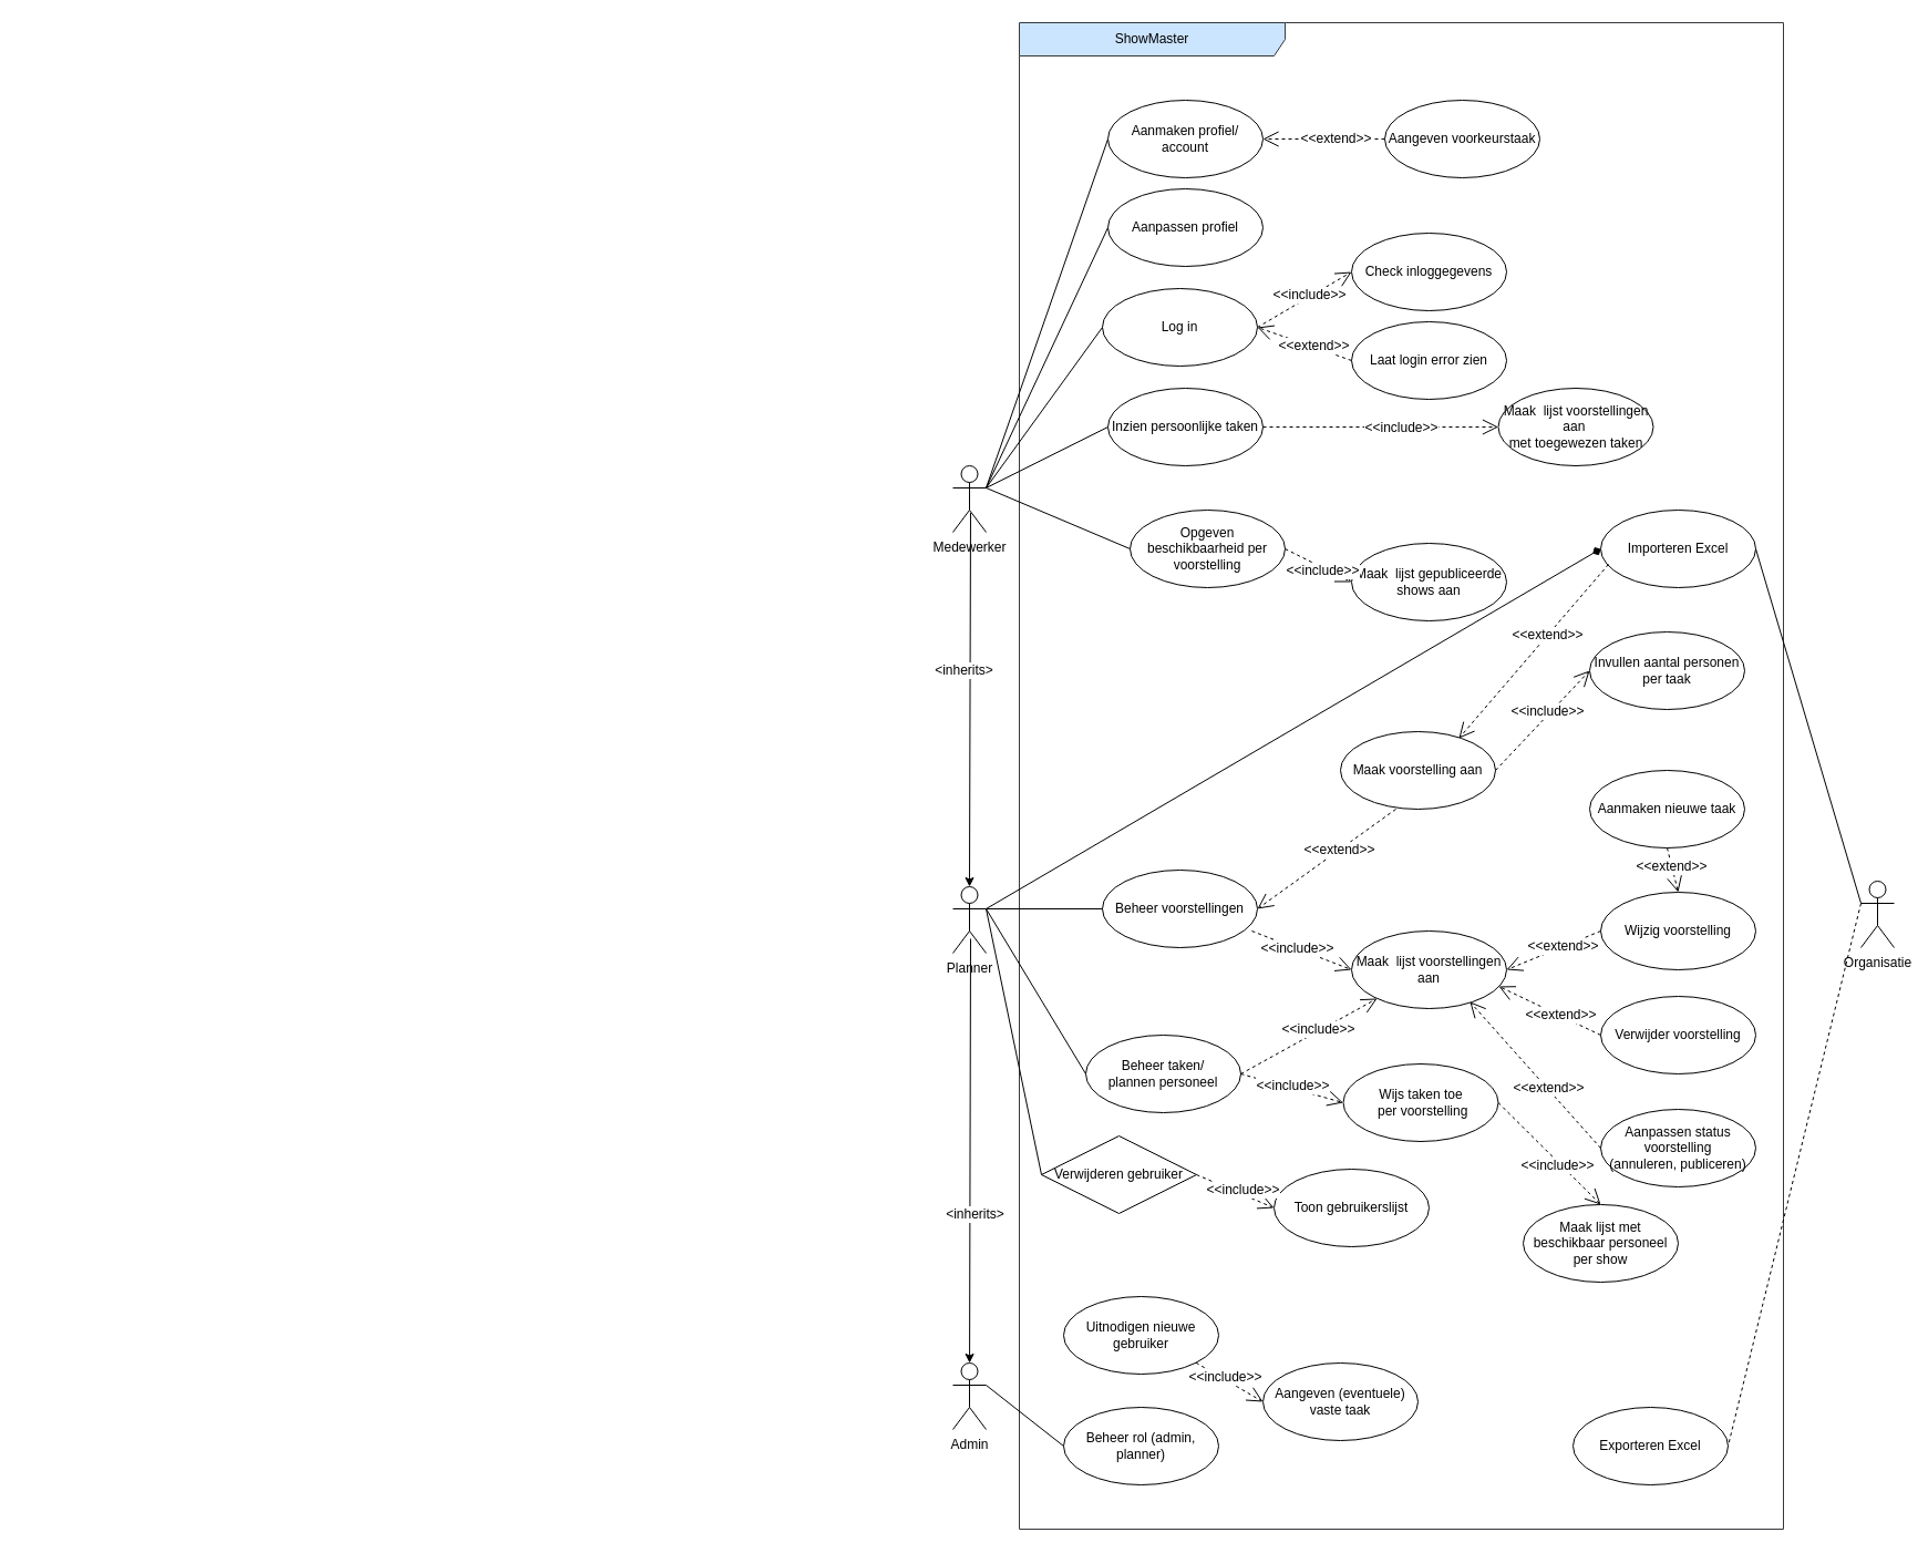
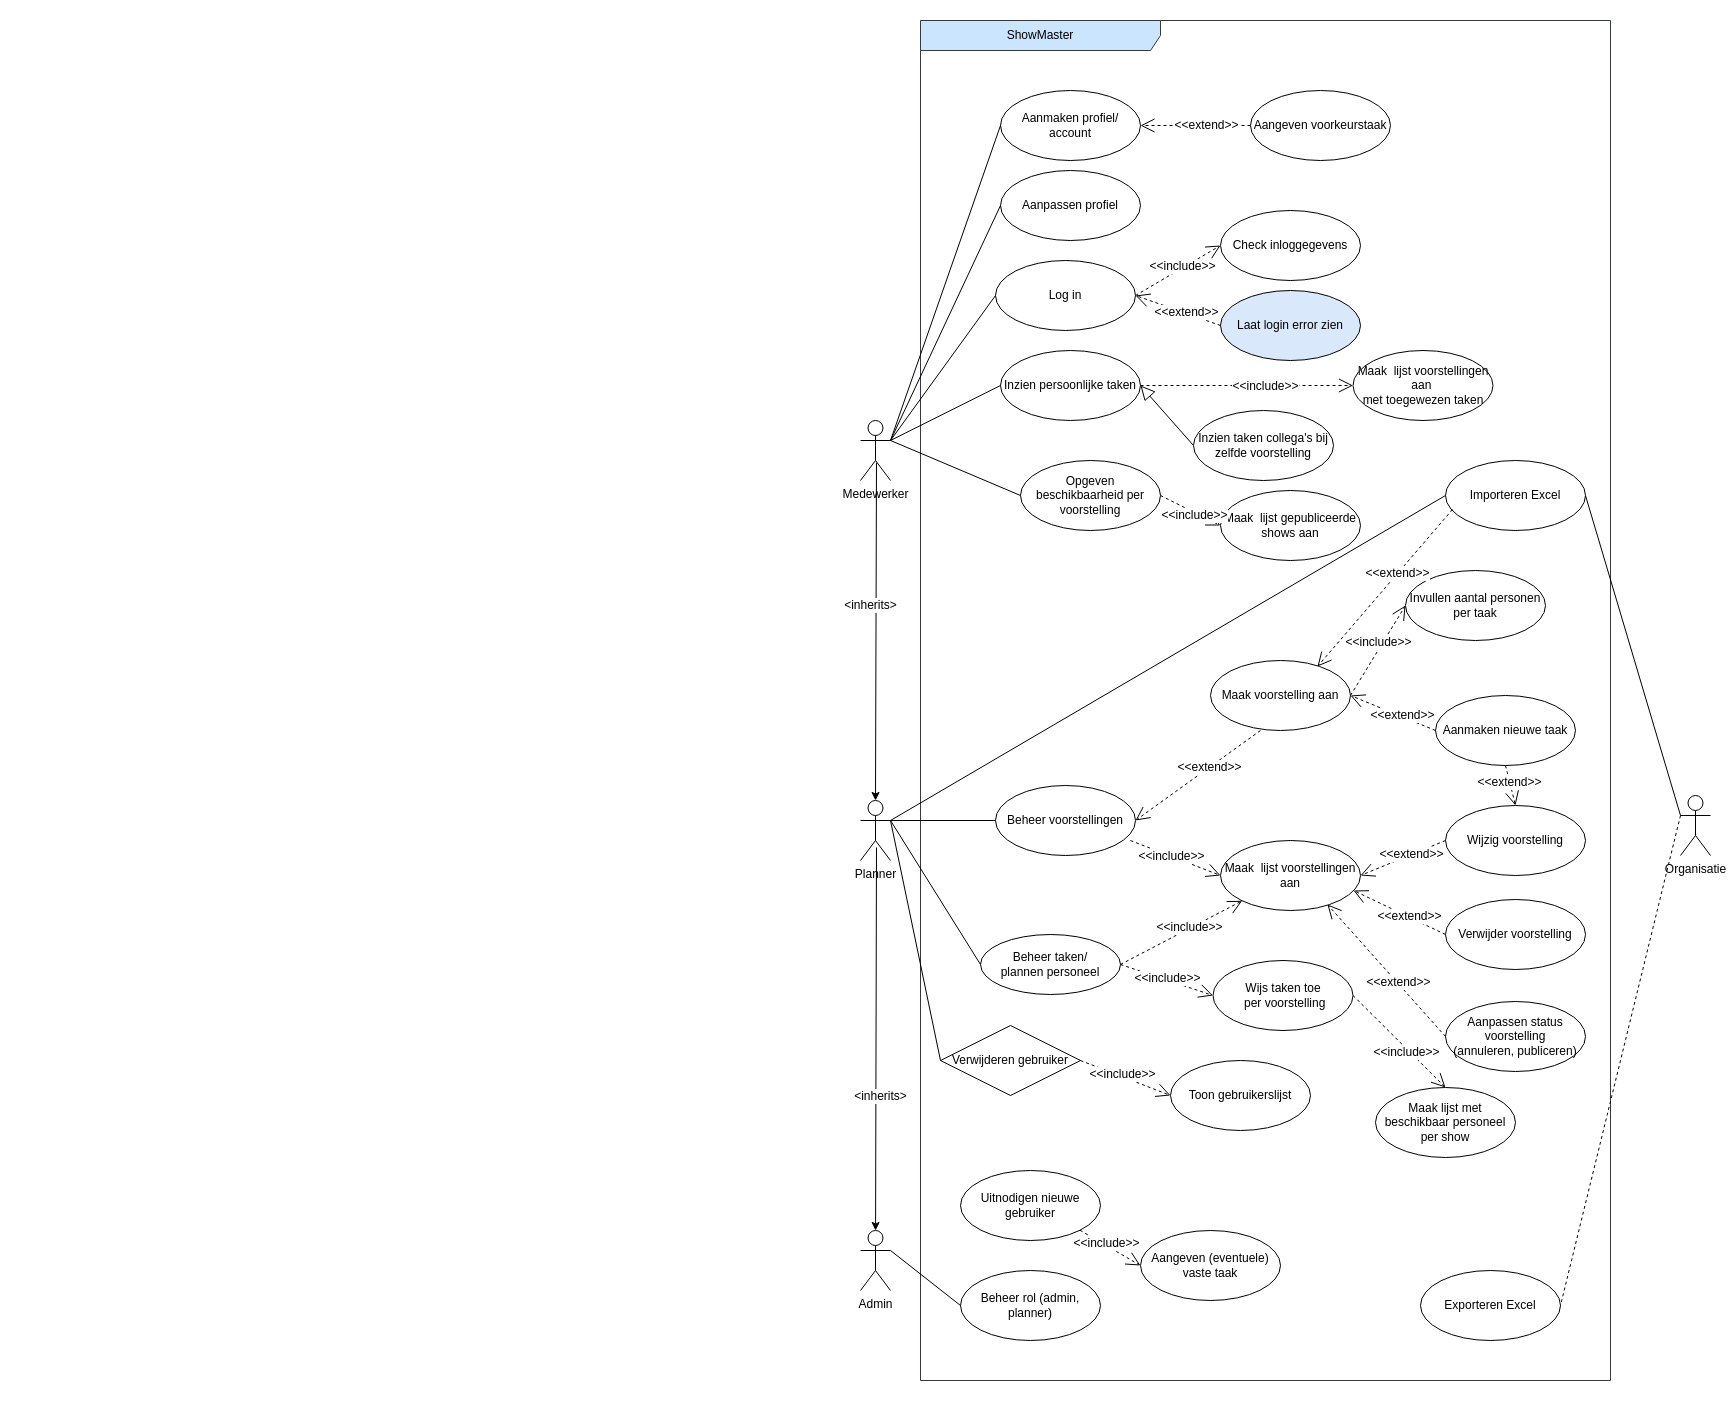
- <mxCell id="8" value="Laat login error zien" style="ellipse;whiteSpace=wrap;html=1;shadow=0;comic=0;" parent="1" vertex="1"><mxGeometry x="1220" y="290" width="140" height="70" as="geometry" /></mxCell>
+ <mxCell id="8" value="Laat login error zien" style="ellipse;whiteSpace=wrap;html=1;shadow=0;comic=0;fillColor=#dae8fc;" parent="1" vertex="1"><mxGeometry x="1220" y="290" width="140" height="70" as="geometry" /></mxCell>
+ <mxCell id="9" value="" style="rounded=0;orthogonalLoop=1;jettySize=auto;html=1;startArrow=block;startFill=0;startSize=12;endArrow=none;endFill=0;targetPerimeterSpacing=0;entryX=0;entryY=0.5;entryDx=0;entryDy=0;exitX=1;exitY=0.5;exitDx=0;exitDy=0;" parent="1" source="10" target="22" edge="1"><mxGeometry relative="1" as="geometry" /></mxCell>
+ <mxCell id="22" value="Inzien taken collega's bij zelfde voorstelling" style="ellipse;whiteSpace=wrap;html=1;shadow=0;comic=0;" parent="1" vertex="1"><mxGeometry x="1193" y="410" width="140" height="70" as="geometry" /></mxCell>
- <mxCell id="110" value="" style="endArrow=diamond;html=1;entryX=0;entryY=0.5;entryDx=0;entryDy=0;exitX=1;exitY=0.333;exitDx=0;exitDy=0;exitPerimeter=0;" edge="1" parent="1" source="4" target="58"><mxGeometry relative="1" as="geometry"><mxPoint x="900" y="830" as="sourcePoint" /><mxPoint x="1005" y="830" as="targetPoint" /></mxGeometry></mxCell>
+ <mxCell id="110" value="" style="endArrow=none;html=1;entryX=0;entryY=0.5;entryDx=0;entryDy=0;exitX=1;exitY=0.333;exitDx=0;exitDy=0;exitPerimeter=0;" edge="1" parent="1" source="4" target="58"><mxGeometry relative="1" as="geometry"><mxPoint x="900" y="830" as="sourcePoint" /><mxPoint x="1005" y="830" as="targetPoint" /></mxGeometry></mxCell>
- <mxCell id="41" value="Invullen aantal personen per taak" style="ellipse;whiteSpace=wrap;html=1;shadow=0;comic=0;" parent="1" vertex="1"><mxGeometry x="1435" y="570" width="140" height="70" as="geometry" /></mxCell>
+ <mxCell id="41" value="Invullen aantal personen per taak" style="ellipse;whiteSpace=wrap;html=1;shadow=0;comic=0;" parent="1" vertex="1"><mxGeometry x="1405" y="570" width="140" height="70" as="geometry" /></mxCell>
+ <mxCell id="78" value="" style="endArrow=open;dashed=1;endFill=0;endSize=12;html=1;exitX=0;exitY=0.5;exitDx=0;exitDy=0;entryX=1;entryY=0.5;entryDx=0;entryDy=0;" parent="1" source="46" target="34" edge="1"><mxGeometry width="160" relative="1" as="geometry"><mxPoint x="1220" y="705" as="sourcePoint" /><mxPoint x="1145" y="830" as="targetPoint" /></mxGeometry></mxCell>
+ <mxCell id="79" value="&amp;lt;&amp;lt;extend&amp;gt;&amp;gt;" style="text;html=1;align=center;verticalAlign=middle;resizable=0;points=[];;labelBackgroundColor=#ffffff;" parent="78" vertex="1" connectable="0"><mxGeometry x="-0.188" y="-1" relative="1" as="geometry"><mxPoint as="offset" /></mxGeometry></mxCell>
- <mxCell id="25" value="Beheer taken/&lt;br&gt;plannen personeel" style="ellipse;whiteSpace=wrap;html=1;shadow=0;comic=0;" parent="1" vertex="1"><mxGeometry x="980" y="934" width="140" height="70" as="geometry" /></mxCell>
+ <mxCell id="25" value="Beheer taken/&lt;br&gt;plannen personeel" style="ellipse;whiteSpace=wrap;html=1;shadow=0;comic=0;" parent="1" vertex="1"><mxGeometry x="980" y="934" width="140" height="60" as="geometry" /></mxCell>
- <mxCell id="90" value="Toon gebruikerslijst" style="ellipse;whiteSpace=wrap;html=1;shadow=0;comic=0;" parent="1" vertex="1"><mxGeometry x="1150" y="1055" width="140" height="70" as="geometry" /></mxCell>
+ <mxCell id="90" value="Toon gebruikerslijst" style="ellipse;whiteSpace=wrap;html=1;shadow=0;comic=0;" parent="1" vertex="1"><mxGeometry x="1170" y="1060" width="140" height="70" as="geometry" /></mxCell>
